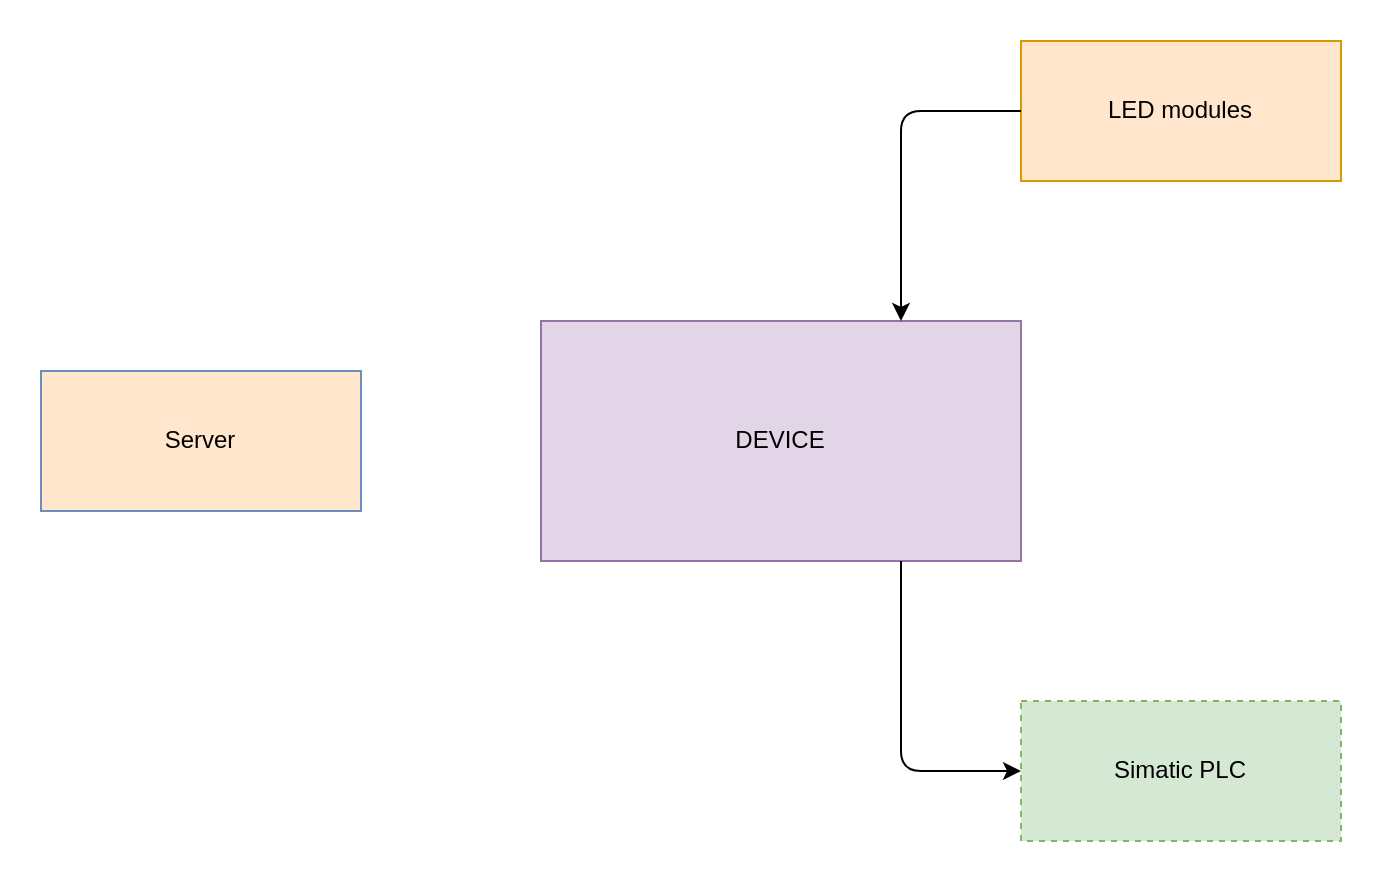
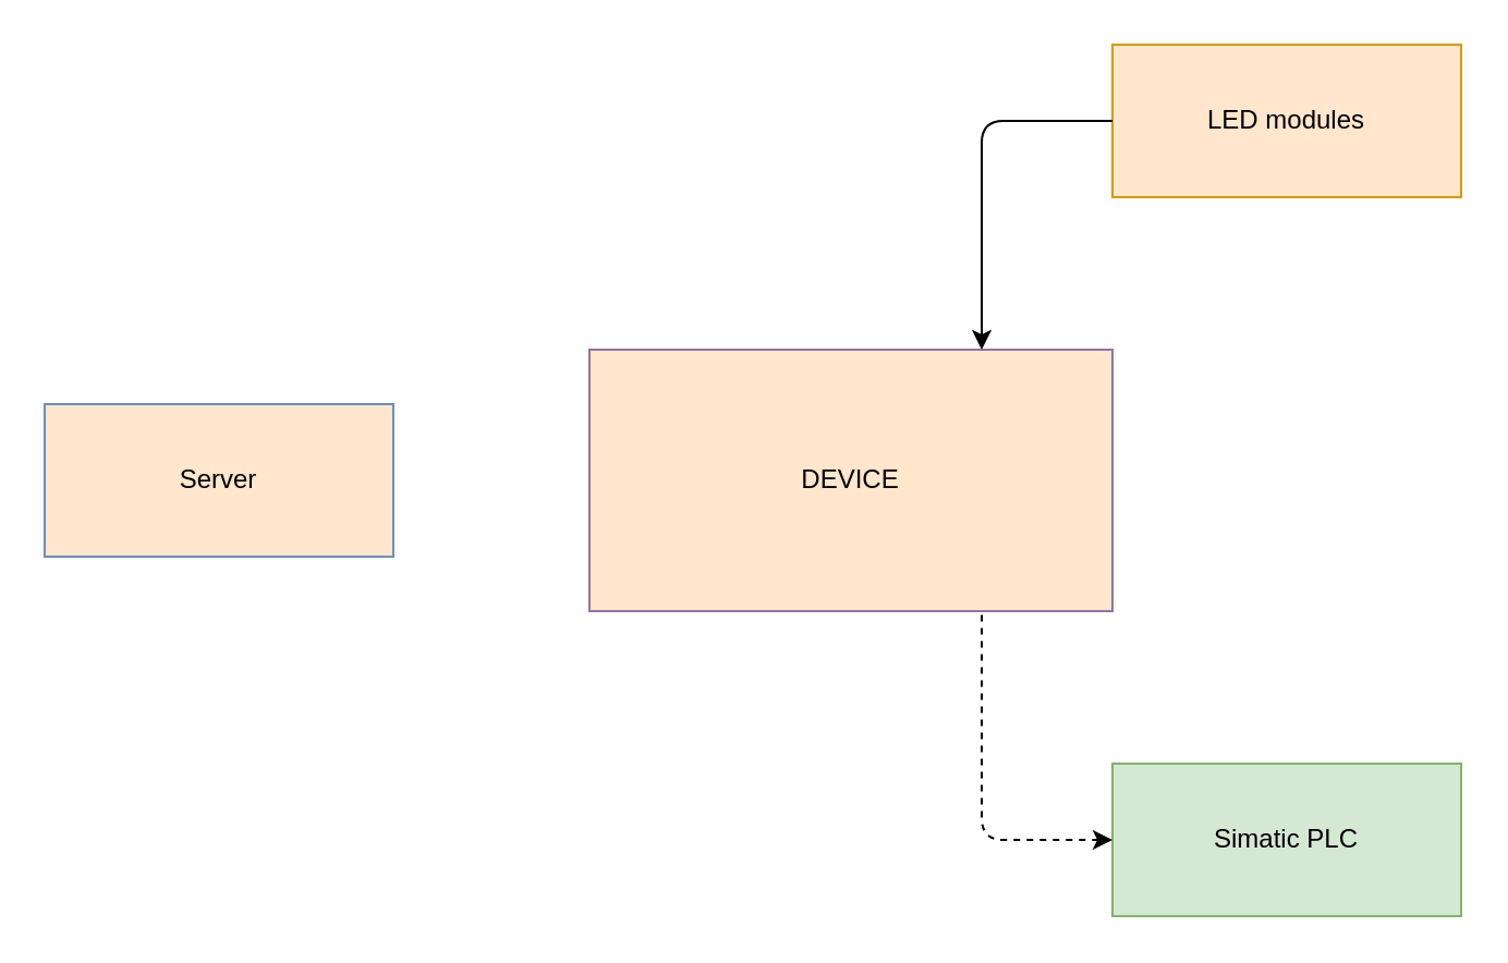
- <mxCell id="3" value="DEVICE" style="rounded=0;whiteSpace=wrap;html=1;fillColor=#e1d5e7;strokeColor=#9673a6;container=0;" parent="2" vertex="1"><mxGeometry x="250" y="140" width="240" height="120" as="geometry" /></mxCell>
+ <mxCell id="3" value="DEVICE" style="rounded=0;whiteSpace=wrap;html=1;fillColor=#ffe6cc;strokeColor=#9673a6;container=0;" parent="2" vertex="1"><mxGeometry x="250" y="140" width="240" height="120" as="geometry" /></mxCell>
- <mxCell id="8" style="edgeStyle=orthogonalEdgeStyle;html=1;exitX=0;exitY=0.5;exitDx=0;exitDy=0;startArrow=classic;startFill=1;entryX=0.75;entryY=1;entryDx=0;entryDy=0;endArrow=none;endFill=0;" parent="2" source="5" target="3" edge="1"><mxGeometry relative="1" as="geometry"><mxPoint x="440" y="280" as="targetPoint" /></mxGeometry></mxCell>
+ <mxCell id="8" style="edgeStyle=orthogonalEdgeStyle;html=1;exitX=0;exitY=0.5;exitDx=0;exitDy=0;startArrow=classic;startFill=1;entryX=0.75;entryY=1;entryDx=0;entryDy=0;endArrow=none;endFill=0;dashed=1;" parent="2" source="5" target="3" edge="1"><mxGeometry relative="1" as="geometry"><mxPoint x="440" y="280" as="targetPoint" /></mxGeometry></mxCell>
- <mxCell id="5" value="Simatic PLC" style="rounded=0;whiteSpace=wrap;html=1;fillColor=#d5e8d4;strokeColor=#82b366;container=0;dashed=1;" parent="2" vertex="1"><mxGeometry x="490" y="330" width="160" height="70" as="geometry" /></mxCell>
+ <mxCell id="5" value="Simatic PLC" style="rounded=0;whiteSpace=wrap;html=1;fillColor=#d5e8d4;strokeColor=#82b366;container=0;" parent="2" vertex="1"><mxGeometry x="490" y="330" width="160" height="70" as="geometry" /></mxCell>
